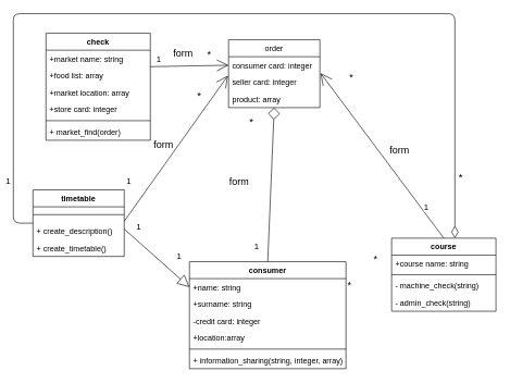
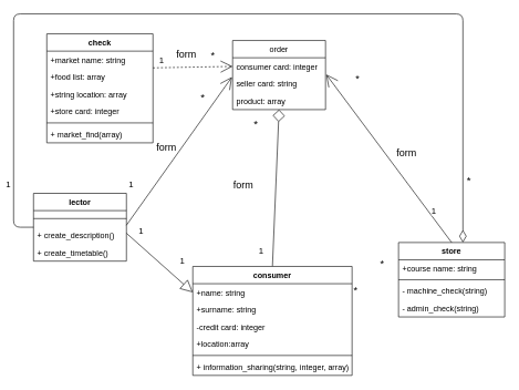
- <mxCell id="24" value="" style="endArrow=open;endSize=16;endFill=0;html=1;exitX=1;exitY=0.968;exitDx=0;exitDy=0;entryX=0;entryY=0.5;entryDx=0;entryDy=0;exitPerimeter=0;" parent="1" source="42" target="5" edge="1"><mxGeometry x="0.007" y="-8" width="160" relative="1" as="geometry"><mxPoint x="238.26" y="101.136" as="sourcePoint" /><mxPoint x="359.02" y="124.99" as="targetPoint" /><mxPoint as="offset" /></mxGeometry></mxCell>
+ <mxCell id="24" value="" style="endArrow=open;endSize=16;endFill=0;html=1;exitX=1;exitY=0.968;exitDx=0;exitDy=0;entryX=0;entryY=0.5;entryDx=0;entryDy=0;exitPerimeter=0;dashed=1;" parent="1" source="42" target="5" edge="1"><mxGeometry x="0.007" y="-8" width="160" relative="1" as="geometry"><mxPoint x="238.26" y="101.136" as="sourcePoint" /><mxPoint x="359.02" y="124.99" as="targetPoint" /><mxPoint as="offset" /></mxGeometry></mxCell>
- <mxCell id="6" value="seller card: integer" style="text;strokeColor=none;fillColor=none;align=left;verticalAlign=top;spacingLeft=4;spacingRight=4;overflow=hidden;rotatable=0;points=[[0,0.5],[1,0.5]];portConstraint=eastwest;" parent="4" vertex="1"><mxGeometry y="52" width="140" height="26" as="geometry" /></mxCell>
+ <mxCell id="6" value="seller card: string" style="text;strokeColor=none;fillColor=none;align=left;verticalAlign=top;spacingLeft=4;spacingRight=4;overflow=hidden;rotatable=0;points=[[0,0.5],[1,0.5]];portConstraint=eastwest;" parent="4" vertex="1"><mxGeometry y="52" width="140" height="26" as="geometry" /></mxCell>
- <mxCell id="44" value="+market location: array" style="text;strokeColor=none;fillColor=none;align=left;verticalAlign=top;spacingLeft=4;spacingRight=4;overflow=hidden;rotatable=0;points=[[0,0.5],[1,0.5]];portConstraint=eastwest;" vertex="1" parent="41"><mxGeometry y="78" width="160" height="26" as="geometry" /></mxCell>
+ <mxCell id="44" value="+string location: array" style="text;strokeColor=none;fillColor=none;align=left;verticalAlign=top;spacingLeft=4;spacingRight=4;overflow=hidden;rotatable=0;points=[[0,0.5],[1,0.5]];portConstraint=eastwest;" vertex="1" parent="41"><mxGeometry y="78" width="160" height="26" as="geometry" /></mxCell>
- <mxCell id="47" value="+ market_find(order)" style="text;strokeColor=none;fillColor=none;align=left;verticalAlign=top;spacingLeft=4;spacingRight=4;overflow=hidden;rotatable=0;points=[[0,0.5],[1,0.5]];portConstraint=eastwest;" vertex="1" parent="41"><mxGeometry y="138" width="160" height="26" as="geometry" /></mxCell>
+ <mxCell id="47" value="+ market_find(array)" style="text;strokeColor=none;fillColor=none;align=left;verticalAlign=top;spacingLeft=4;spacingRight=4;overflow=hidden;rotatable=0;points=[[0,0.5],[1,0.5]];portConstraint=eastwest;" vertex="1" parent="41"><mxGeometry y="138" width="160" height="26" as="geometry" /></mxCell>
- <mxCell id="48" value="timetable" style="swimlane;fontStyle=1;align=center;verticalAlign=top;childLayout=stackLayout;horizontal=1;startSize=26;horizontalStack=0;resizeParent=1;resizeParentMax=0;resizeLast=0;collapsible=1;marginBottom=0;" vertex="1" parent="1"><mxGeometry x="50" y="290" width="140" height="102" as="geometry" /></mxCell>
+ <mxCell id="48" value="lector" style="swimlane;fontStyle=1;align=center;verticalAlign=top;childLayout=stackLayout;horizontal=1;startSize=26;horizontalStack=0;resizeParent=1;resizeParentMax=0;resizeLast=0;collapsible=1;marginBottom=0;" vertex="1" parent="1"><mxGeometry x="50" y="290" width="140" height="102" as="geometry" /></mxCell>
- <mxCell id="36" value="course" style="swimlane;fontStyle=1;align=center;verticalAlign=top;childLayout=stackLayout;horizontal=1;startSize=26;horizontalStack=0;resizeParent=1;resizeParentMax=0;resizeLast=0;collapsible=1;marginBottom=0;" vertex="1" parent="1"><mxGeometry x="600" y="364" width="160" height="112" as="geometry" /></mxCell>
+ <mxCell id="36" value="store" style="swimlane;fontStyle=1;align=center;verticalAlign=top;childLayout=stackLayout;horizontal=1;startSize=26;horizontalStack=0;resizeParent=1;resizeParentMax=0;resizeLast=0;collapsible=1;marginBottom=0;" vertex="1" parent="1"><mxGeometry x="600" y="364" width="160" height="112" as="geometry" /></mxCell>
